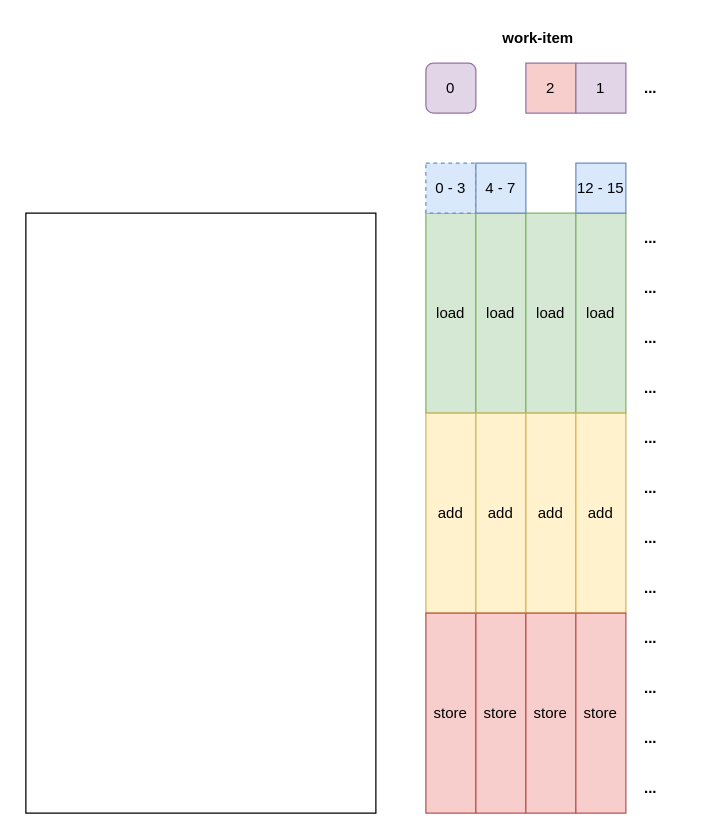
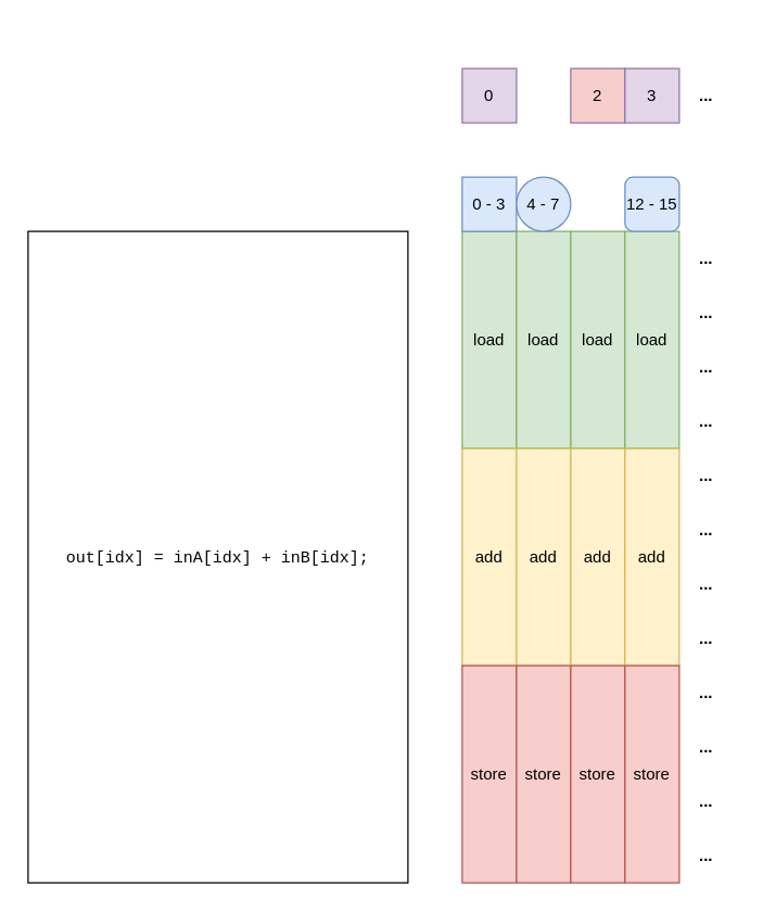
- <mxCell id="8" value="work-item" style="text;html=1;strokeColor=none;fillColor=none;align=center;verticalAlign=middle;whiteSpace=wrap;rounded=0;fontStyle=1" parent="1" vertex="1"><mxGeometry x="380" y="20" width="100" height="20" as="geometry" /></mxCell>
- <mxCell id="4" value="0" style="whiteSpace=wrap;html=1;fillColor=#e1d5e7;strokeColor=#9673a6;rounded=1;" parent="1" vertex="1"><mxGeometry x="340" y="50" width="40" height="40" as="geometry" /></mxCell>
+ <mxCell id="4" value="0" style="rounded=0;whiteSpace=wrap;html=1;fillColor=#e1d5e7;strokeColor=#9673a6;" parent="1" vertex="1"><mxGeometry x="340" y="50" width="40" height="40" as="geometry" /></mxCell>
- <mxCell id="6" value="1" style="rounded=0;whiteSpace=wrap;html=1;fillColor=#e1d5e7;strokeColor=#9673a6;" parent="1" vertex="1"><mxGeometry x="460" y="50" width="40" height="40" as="geometry" /></mxCell>
+ <mxCell id="6" value="3" style="rounded=0;whiteSpace=wrap;html=1;fillColor=#e1d5e7;strokeColor=#9673a6;" parent="1" vertex="1"><mxGeometry x="460" y="50" width="40" height="40" as="geometry" /></mxCell>
- <mxCell id="15" value="0 - 3" style="rounded=0;whiteSpace=wrap;html=1;fillColor=#dae8fc;strokeColor=#6c8ebf;dashed=1;" parent="1" vertex="1"><mxGeometry x="340" y="130" width="40" height="40" as="geometry" /></mxCell>
+ <mxCell id="15" value="0 - 3" style="rounded=0;whiteSpace=wrap;html=1;fillColor=#dae8fc;strokeColor=#6c8ebf;" parent="1" vertex="1"><mxGeometry x="340" y="130" width="40" height="40" as="geometry" /></mxCell>
- <mxCell id="34" value="4 - 7" style="rounded=0;whiteSpace=wrap;html=1;fillColor=#dae8fc;strokeColor=#6c8ebf;" parent="1" vertex="1"><mxGeometry x="380" y="130" width="40" height="40" as="geometry" /></mxCell>
+ <mxCell id="34" value="4 - 7" style="ellipse;whiteSpace=wrap;html=1;fillColor=#dae8fc;strokeColor=#6c8ebf;" parent="1" vertex="1"><mxGeometry x="380" y="130" width="40" height="40" as="geometry" /></mxCell>
- <mxCell id="35" value="12 - 15" style="rounded=0;whiteSpace=wrap;html=1;fillColor=#dae8fc;strokeColor=#6c8ebf;" parent="1" vertex="1"><mxGeometry x="460" y="130" width="40" height="40" as="geometry" /></mxCell>
+ <mxCell id="35" value="12 - 15" style="whiteSpace=wrap;html=1;fillColor=#dae8fc;strokeColor=#6c8ebf;rounded=1;" parent="1" vertex="1"><mxGeometry x="460" y="130" width="40" height="40" as="geometry" /></mxCell>
+ <mxCell id="3" value="&lt;font face=&quot;Courier New&quot;&gt;out[idx] = inA[idx] + inB[idx];&lt;/font&gt;" style="text;html=1;strokeColor=none;fillColor=none;align=center;verticalAlign=middle;whiteSpace=wrap;rounded=0;fontStyle=0" parent="1" vertex="1"><mxGeometry x="30" y="180" width="260" height="460" as="geometry" /></mxCell>
